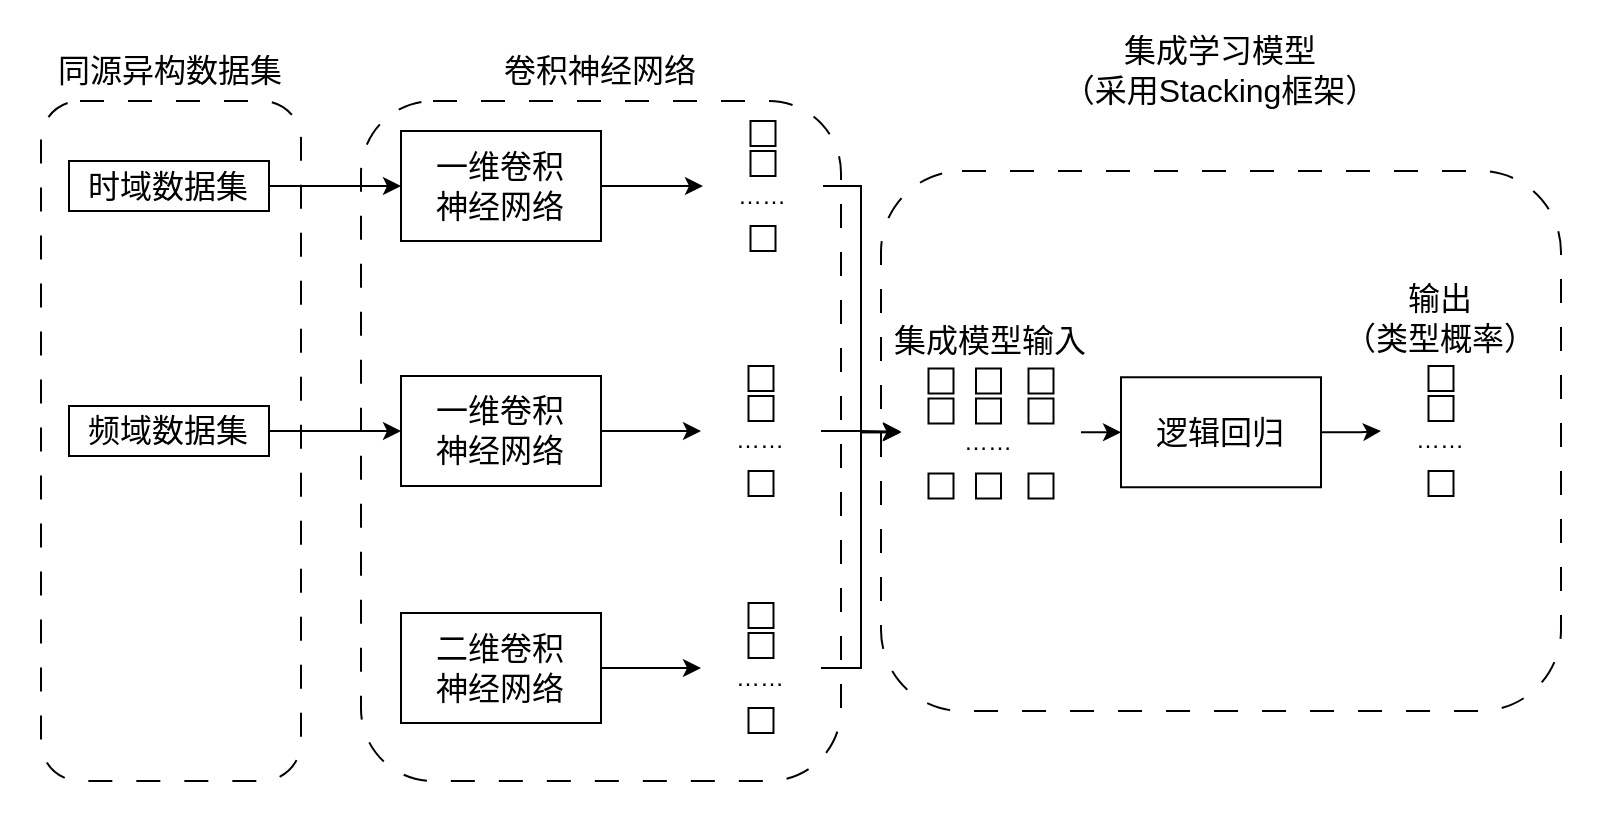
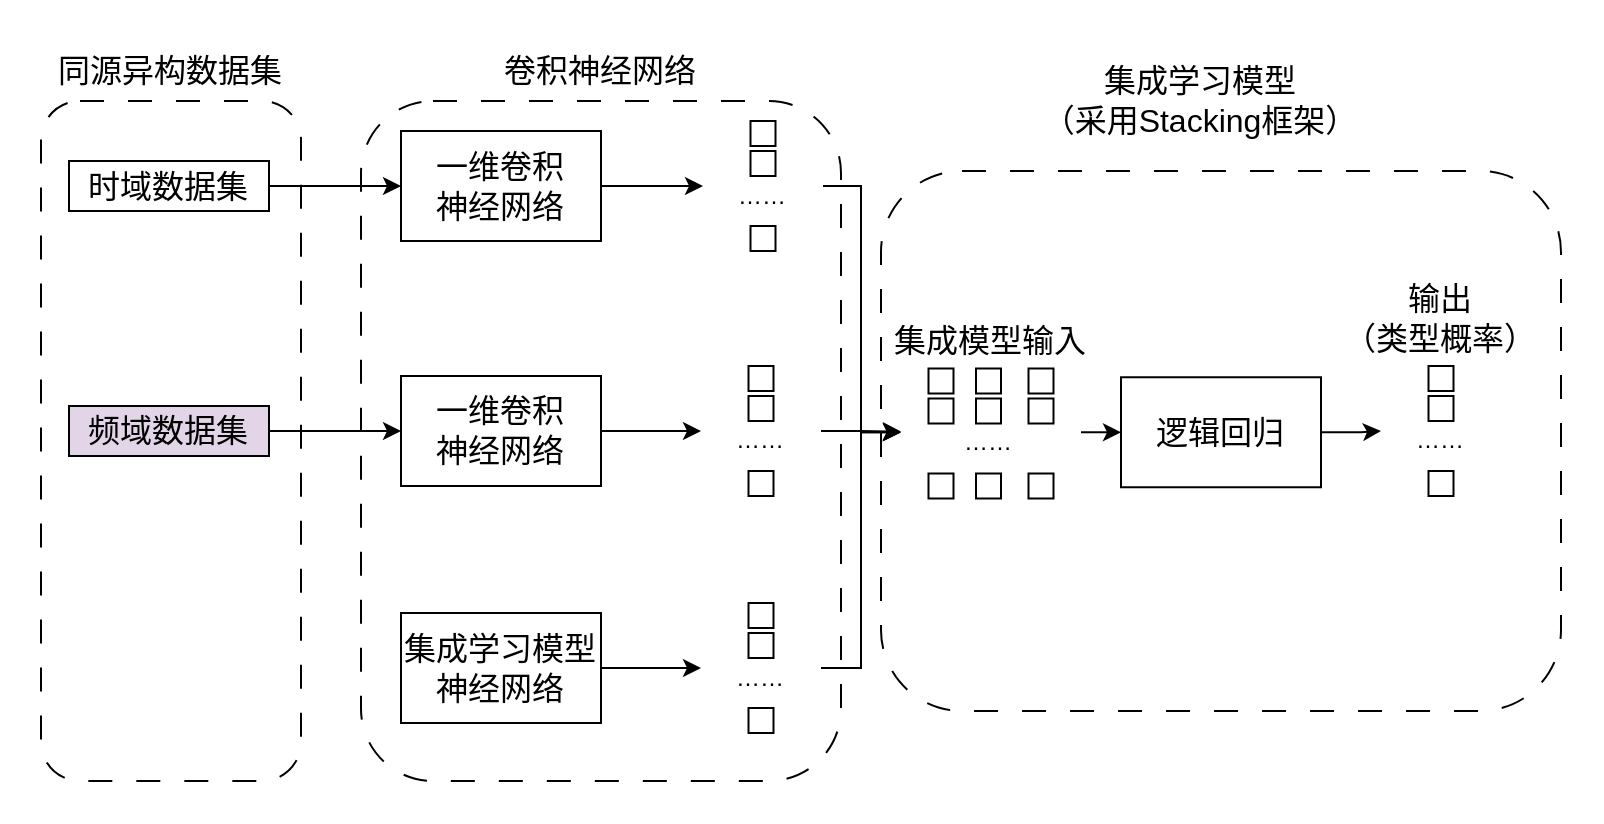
- <mxCell id="36" value="集成学习模型&lt;div&gt;（采用Stacking框架）&lt;/div&gt;" style="text;html=1;align=center;verticalAlign=middle;whiteSpace=wrap;rounded=0;fontSize=16;" parent="1" vertex="1"><mxGeometry x="520" y="20" width="180" height="30" as="geometry" /></mxCell>
+ <mxCell id="36" value="集成学习模型&lt;div&gt;（采用Stacking框架）&lt;/div&gt;" style="text;html=1;align=center;verticalAlign=middle;whiteSpace=wrap;rounded=0;fontSize=16;" parent="1" vertex="1"><mxGeometry x="510" y="35" width="180" height="30" as="geometry" /></mxCell>
- <mxCell id="8" value="频域数据集" style="rounded=0;whiteSpace=wrap;html=1;fontSize=16;" parent="1" vertex="1"><mxGeometry x="34" y="202.5" width="100" height="25" as="geometry" /></mxCell>
+ <mxCell id="8" value="频域数据集" style="rounded=0;whiteSpace=wrap;html=1;fontSize=16;fillColor=#e1d5e7;" parent="1" vertex="1"><mxGeometry x="34" y="202.5" width="100" height="25" as="geometry" /></mxCell>
- <mxCell id="16" value="二维卷积&lt;div&gt;神经网络&lt;/div&gt;" style="rounded=0;whiteSpace=wrap;html=1;fontSize=16;" parent="1" vertex="1"><mxGeometry x="200" y="306" width="100" height="55" as="geometry" /></mxCell>
+ <mxCell id="16" value="集成学习模型&lt;div&gt;神经网络&lt;/div&gt;" style="rounded=0;whiteSpace=wrap;html=1;fontSize=16;" parent="1" vertex="1"><mxGeometry x="200" y="306" width="100" height="55" as="geometry" /></mxCell>
